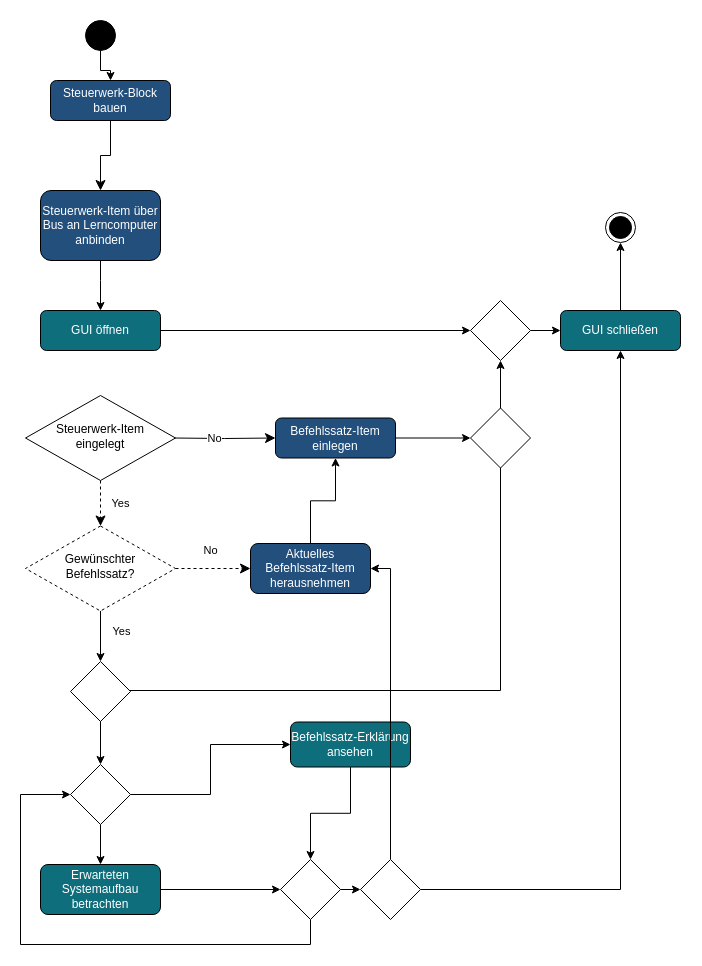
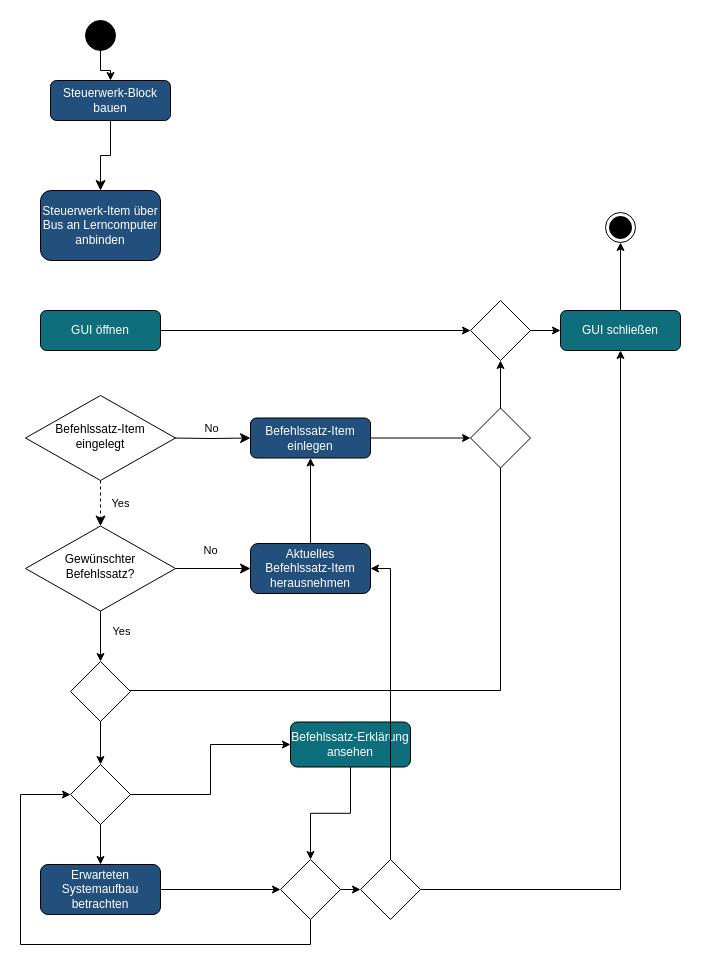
- <mxCell id="18" style="edgeStyle=orthogonalEdgeStyle;rounded=0;orthogonalLoop=1;jettySize=auto;html=1;" edge="1" parent="1" source="19" target="21"><mxGeometry relative="1" as="geometry"><Array as="points"><mxPoint x="100" y="280" /><mxPoint x="100" y="280" /></Array></mxGeometry></mxCell>
- <mxCell id="6" value="Steuerwerk-Item eingelegt" style="rhombus;whiteSpace=wrap;html=1;shadow=0;fontFamily=Helvetica;fontSize=12;align=center;strokeWidth=1;spacing=6;spacingTop=-4;" parent="1" vertex="1"><mxGeometry x="25" y="395" width="150" height="85" as="geometry" /></mxCell>
+ <mxCell id="6" value="Befehlssatz-Item eingelegt" style="rhombus;whiteSpace=wrap;html=1;shadow=0;fontFamily=Helvetica;fontSize=12;align=center;strokeWidth=1;spacing=6;spacingTop=-4;" parent="1" vertex="1"><mxGeometry x="25" y="395" width="150" height="85" as="geometry" /></mxCell>
- <mxCell id="9" value="Befehlssatz-Item einlegen" style="rounded=1;whiteSpace=wrap;html=1;fontSize=12;glass=0;strokeWidth=1;shadow=0;fontColor=#ffffff;fillColor=#234F7C;" parent="1" vertex="1"><mxGeometry x="275" y="417.5" width="120" height="40" as="geometry" /></mxCell>
+ <mxCell id="9" value="Befehlssatz-Item einlegen" style="rounded=1;whiteSpace=wrap;html=1;fontSize=12;glass=0;strokeWidth=1;shadow=0;fontColor=#ffffff;fillColor=#234F7C;" parent="1" vertex="1"><mxGeometry x="250" y="417.5" width="120" height="40" as="geometry" /></mxCell>
- <mxCell id="13" value="Gewünschter Befehlssatz?" style="rhombus;whiteSpace=wrap;html=1;shadow=0;fontFamily=Helvetica;fontSize=12;align=center;strokeWidth=1;spacing=6;spacingTop=-4;dashed=1;" parent="1" vertex="1"><mxGeometry x="25" y="525.5" width="150" height="85" as="geometry" /></mxCell>
+ <mxCell id="13" value="Gewünschter Befehlssatz?" style="rhombus;whiteSpace=wrap;html=1;shadow=0;fontFamily=Helvetica;fontSize=12;align=center;strokeWidth=1;spacing=6;spacingTop=-4;" parent="1" vertex="1"><mxGeometry x="25" y="525.5" width="150" height="85" as="geometry" /></mxCell>
- <mxCell id="10" value="No" style="rounded=0;html=1;jettySize=auto;orthogonalLoop=1;fontSize=11;endArrow=classic;endFill=1;endSize=8;strokeWidth=1;shadow=0;labelBackgroundColor=default;edgeStyle=orthogonalEdgeStyle;dashed=1;" parent="1" source="13" target="15" edge="1"><mxGeometry x="-0.067" y="18" relative="1" as="geometry"><mxPoint as="offset" /></mxGeometry></mxCell>
+ <mxCell id="10" value="No" style="rounded=0;html=1;jettySize=auto;orthogonalLoop=1;fontSize=11;endArrow=classic;endFill=1;endSize=8;strokeWidth=1;shadow=0;labelBackgroundColor=default;edgeStyle=orthogonalEdgeStyle;" parent="1" source="13" target="15" edge="1"><mxGeometry x="-0.067" y="18" relative="1" as="geometry"><mxPoint as="offset" /></mxGeometry></mxCell>
- <mxCell id="30" value="Erwarteten Systemaufbau betrachten" style="rounded=1;whiteSpace=wrap;html=1;fontSize=12;glass=0;strokeWidth=1;shadow=0;fillColor=#0e6e7c;fontColor=#ffffff;" vertex="1" parent="1"><mxGeometry x="40" y="864" width="120" height="50" as="geometry" /></mxCell>
+ <mxCell id="30" value="Erwarteten Systemaufbau betrachten" style="rounded=1;whiteSpace=wrap;html=1;fontSize=12;glass=0;strokeWidth=1;shadow=0;fillColor=#234f7c;fontColor=#ffffff;" vertex="1" parent="1"><mxGeometry x="40" y="864" width="120" height="50" as="geometry" /></mxCell>
